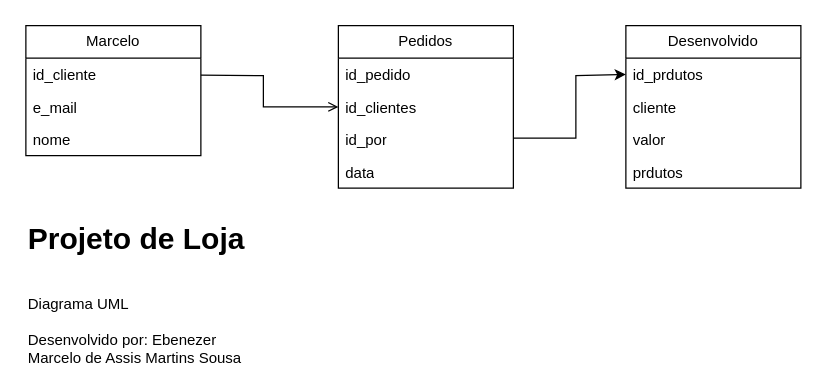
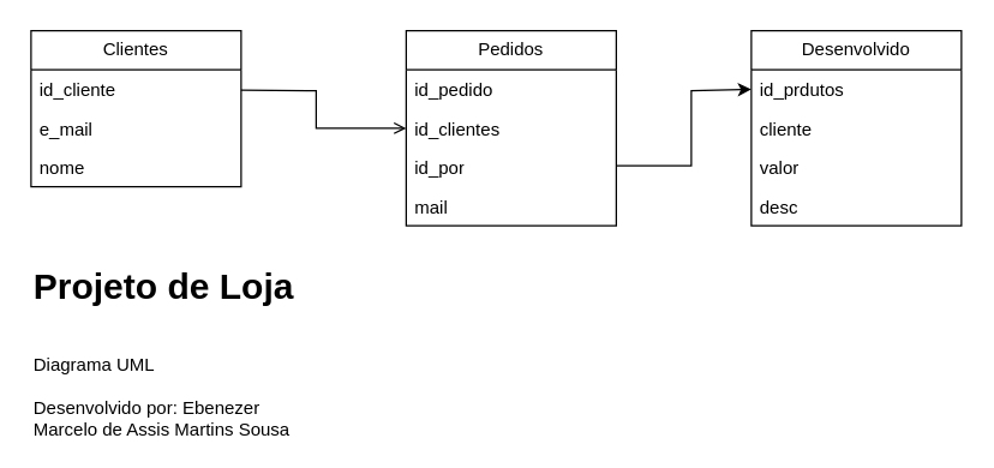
- <mxCell id="2" value="Marcelo" style="swimlane;fontStyle=0;childLayout=stackLayout;horizontal=1;startSize=26;horizontalStack=0;resizeParent=1;resizeParentMax=0;resizeLast=0;collapsible=1;marginBottom=0;whiteSpace=wrap;html=1;" vertex="1" parent="1"><mxGeometry x="20" y="20" width="140" height="104" as="geometry"><mxRectangle x="100" y="230" width="80" height="30" as="alternateBounds" /></mxGeometry></mxCell>
+ <mxCell id="2" value="Clientes" style="swimlane;fontStyle=0;childLayout=stackLayout;horizontal=1;startSize=26;horizontalStack=0;resizeParent=1;resizeParentMax=0;resizeLast=0;collapsible=1;marginBottom=0;whiteSpace=wrap;html=1;" vertex="1" parent="1"><mxGeometry x="20" y="20" width="140" height="104" as="geometry"><mxRectangle x="100" y="230" width="80" height="30" as="alternateBounds" /></mxGeometry></mxCell>
- <mxCell id="15" value="data" style="text;strokeColor=none;fillColor=none;align=left;verticalAlign=top;spacingLeft=4;spacingRight=4;overflow=hidden;rotatable=0;points=[[0,0.5],[1,0.5]];portConstraint=eastwest;whiteSpace=wrap;html=1;" vertex="1" parent="11"><mxGeometry y="104" width="140" height="26" as="geometry" /></mxCell>
+ <mxCell id="15" value="mail" style="text;strokeColor=none;fillColor=none;align=left;verticalAlign=top;spacingLeft=4;spacingRight=4;overflow=hidden;rotatable=0;points=[[0,0.5],[1,0.5]];portConstraint=eastwest;whiteSpace=wrap;html=1;" vertex="1" parent="11"><mxGeometry y="104" width="140" height="26" as="geometry" /></mxCell>
- <mxCell id="10" value="prdutos" style="text;strokeColor=none;fillColor=none;align=left;verticalAlign=top;spacingLeft=4;spacingRight=4;overflow=hidden;rotatable=0;points=[[0,0.5],[1,0.5]];portConstraint=eastwest;whiteSpace=wrap;html=1;" vertex="1" parent="6"><mxGeometry y="104" width="140" height="26" as="geometry" /></mxCell>
+ <mxCell id="10" value="desc" style="text;strokeColor=none;fillColor=none;align=left;verticalAlign=top;spacingLeft=4;spacingRight=4;overflow=hidden;rotatable=0;points=[[0,0.5],[1,0.5]];portConstraint=eastwest;whiteSpace=wrap;html=1;" vertex="1" parent="6"><mxGeometry y="104" width="140" height="26" as="geometry" /></mxCell>
